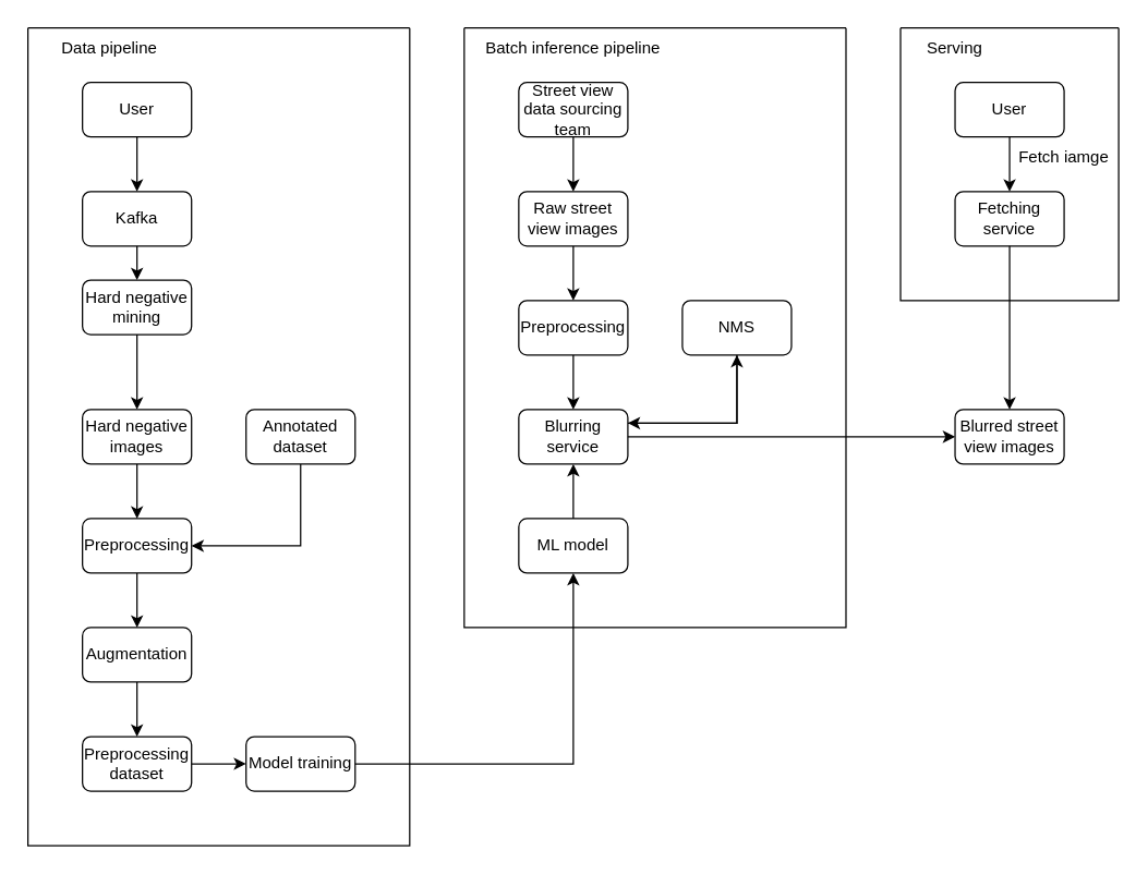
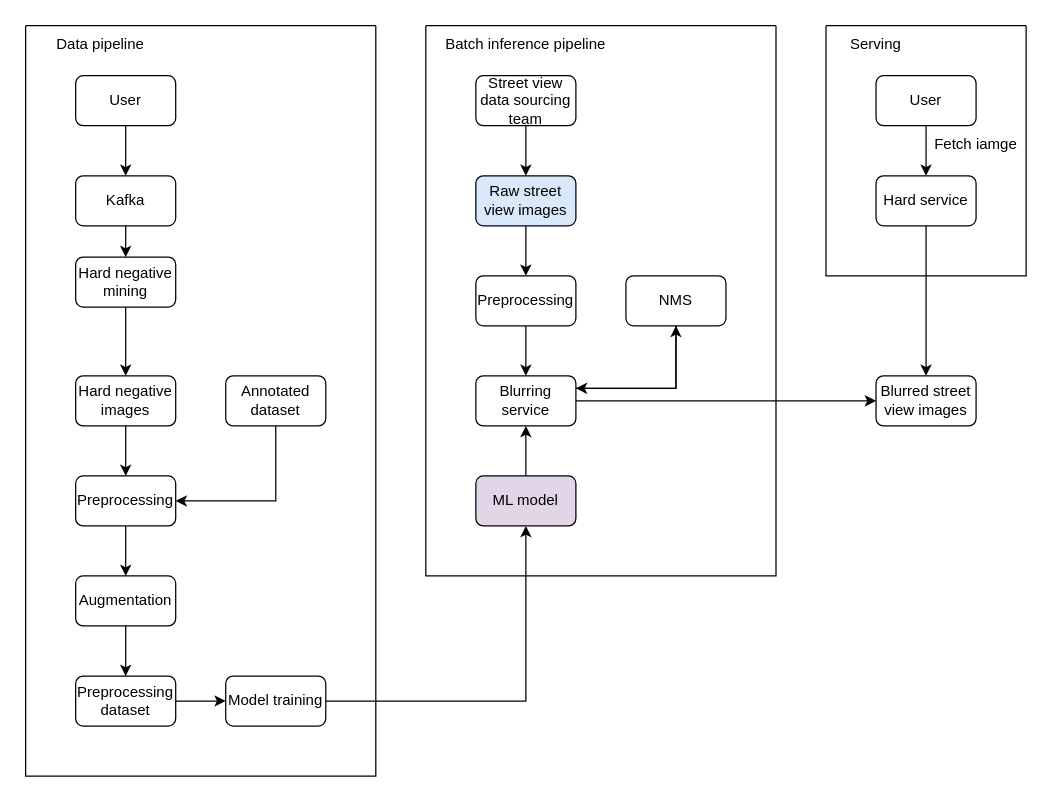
- <mxCell id="23" value="Raw street view images" style="rounded=1;whiteSpace=wrap;html=1;" parent="21" vertex="1"><mxGeometry x="40" y="120" width="80" height="40" as="geometry" /></mxCell>
+ <mxCell id="23" value="Raw street view images" style="rounded=1;whiteSpace=wrap;html=1;fillColor=#dae8fc;" parent="21" vertex="1"><mxGeometry x="40" y="120" width="80" height="40" as="geometry" /></mxCell>
- <mxCell id="39" value="Fetching service" style="rounded=1;whiteSpace=wrap;html=1;" parent="36" vertex="1"><mxGeometry x="40" y="120" width="80" height="40" as="geometry" /></mxCell>
+ <mxCell id="39" value="Hard service" style="rounded=1;whiteSpace=wrap;html=1;" parent="36" vertex="1"><mxGeometry x="40" y="120" width="80" height="40" as="geometry" /></mxCell>
- <mxCell id="31" value="ML model" style="rounded=1;whiteSpace=wrap;html=1;" parent="21" vertex="1"><mxGeometry x="40" y="360" width="80" height="40" as="geometry" /></mxCell>
+ <mxCell id="31" value="ML model" style="rounded=1;whiteSpace=wrap;html=1;fillColor=#e1d5e7;" parent="21" vertex="1"><mxGeometry x="40" y="360" width="80" height="40" as="geometry" /></mxCell>
